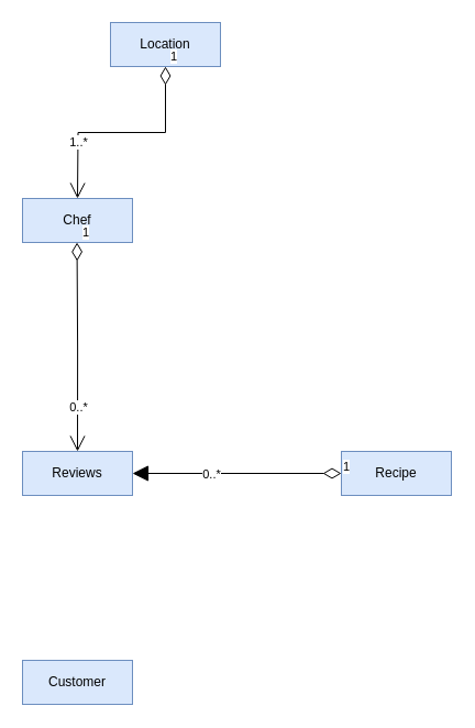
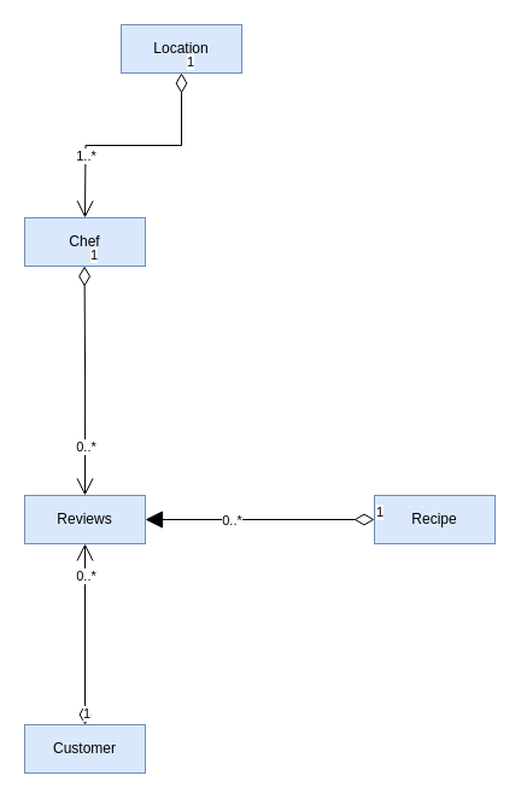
+ <mxCell id="7" value="1" style="endArrow=open;html=1;endSize=12;startArrow=diamondThin;startSize=14;startFill=0;edgeStyle=orthogonalEdgeStyle;align=left;verticalAlign=bottom;rounded=0;exitX=0.5;exitY=0;exitDx=0;exitDy=0;entryX=0.5;entryY=1;entryDx=0;entryDy=0;" parent="1" source="2" target="5" edge="1"><mxGeometry x="-1" y="3" relative="1" as="geometry"><mxPoint x="150" y="520" as="sourcePoint" /><mxPoint x="310" y="520" as="targetPoint" /></mxGeometry></mxCell>
+ <mxCell id="8" value="0..*" style="edgeLabel;html=1;align=center;verticalAlign=middle;resizable=0;points=[];" parent="7" vertex="1" connectable="0"><mxGeometry x="0.648" relative="1" as="geometry"><mxPoint as="offset" /></mxGeometry></mxCell>
